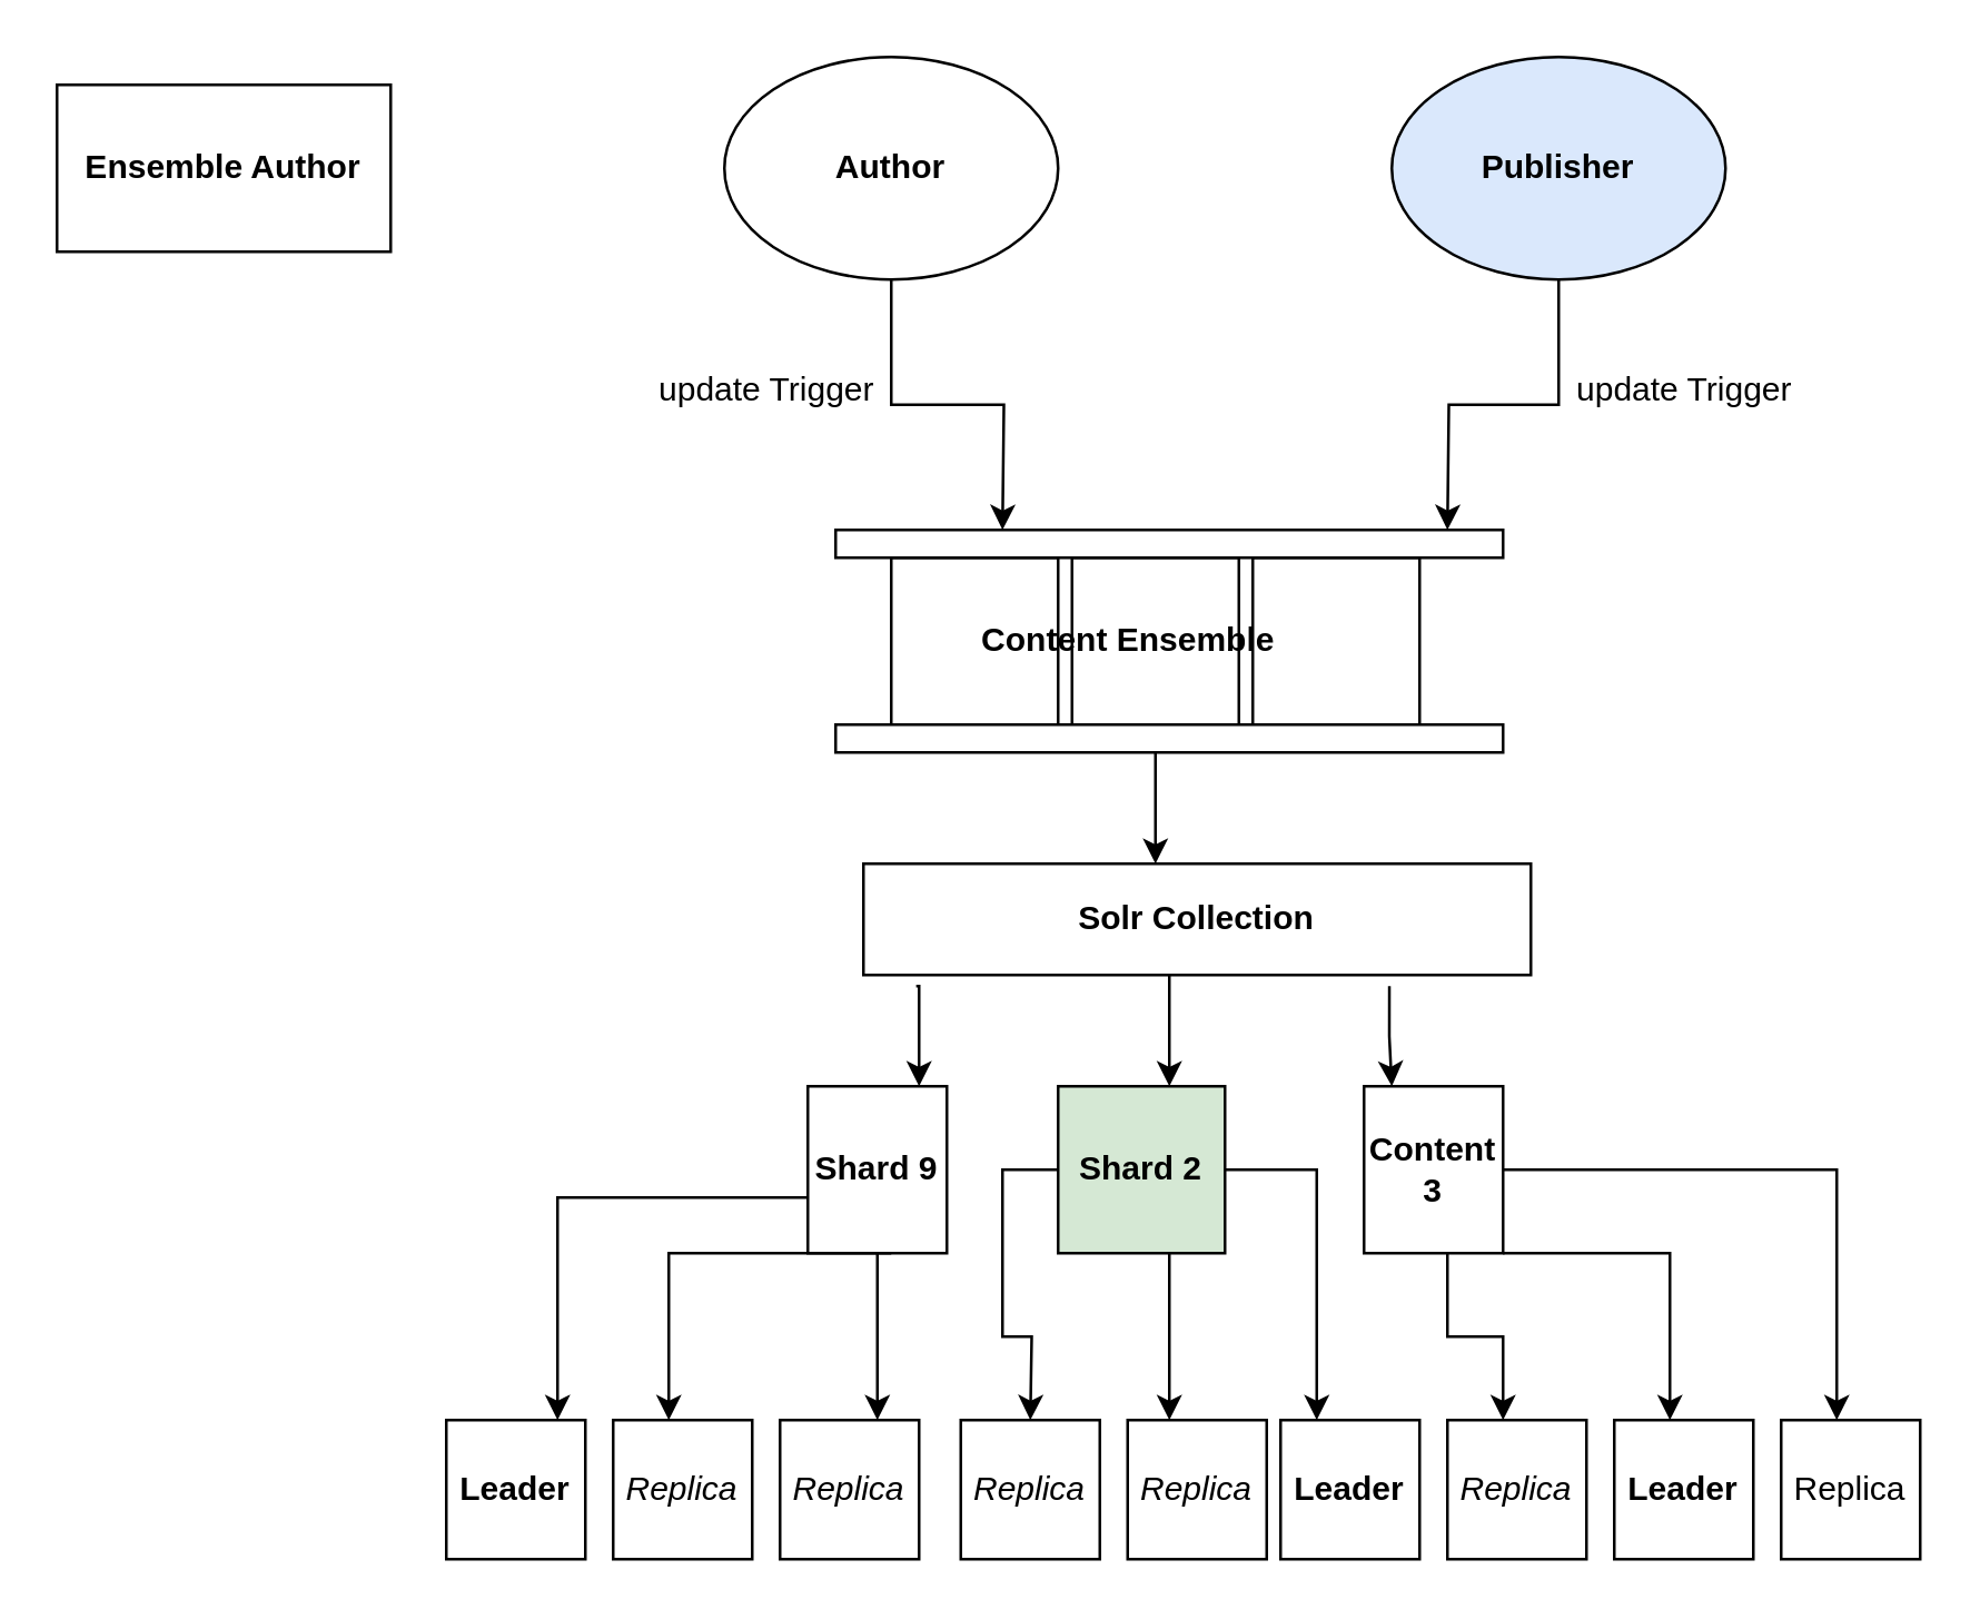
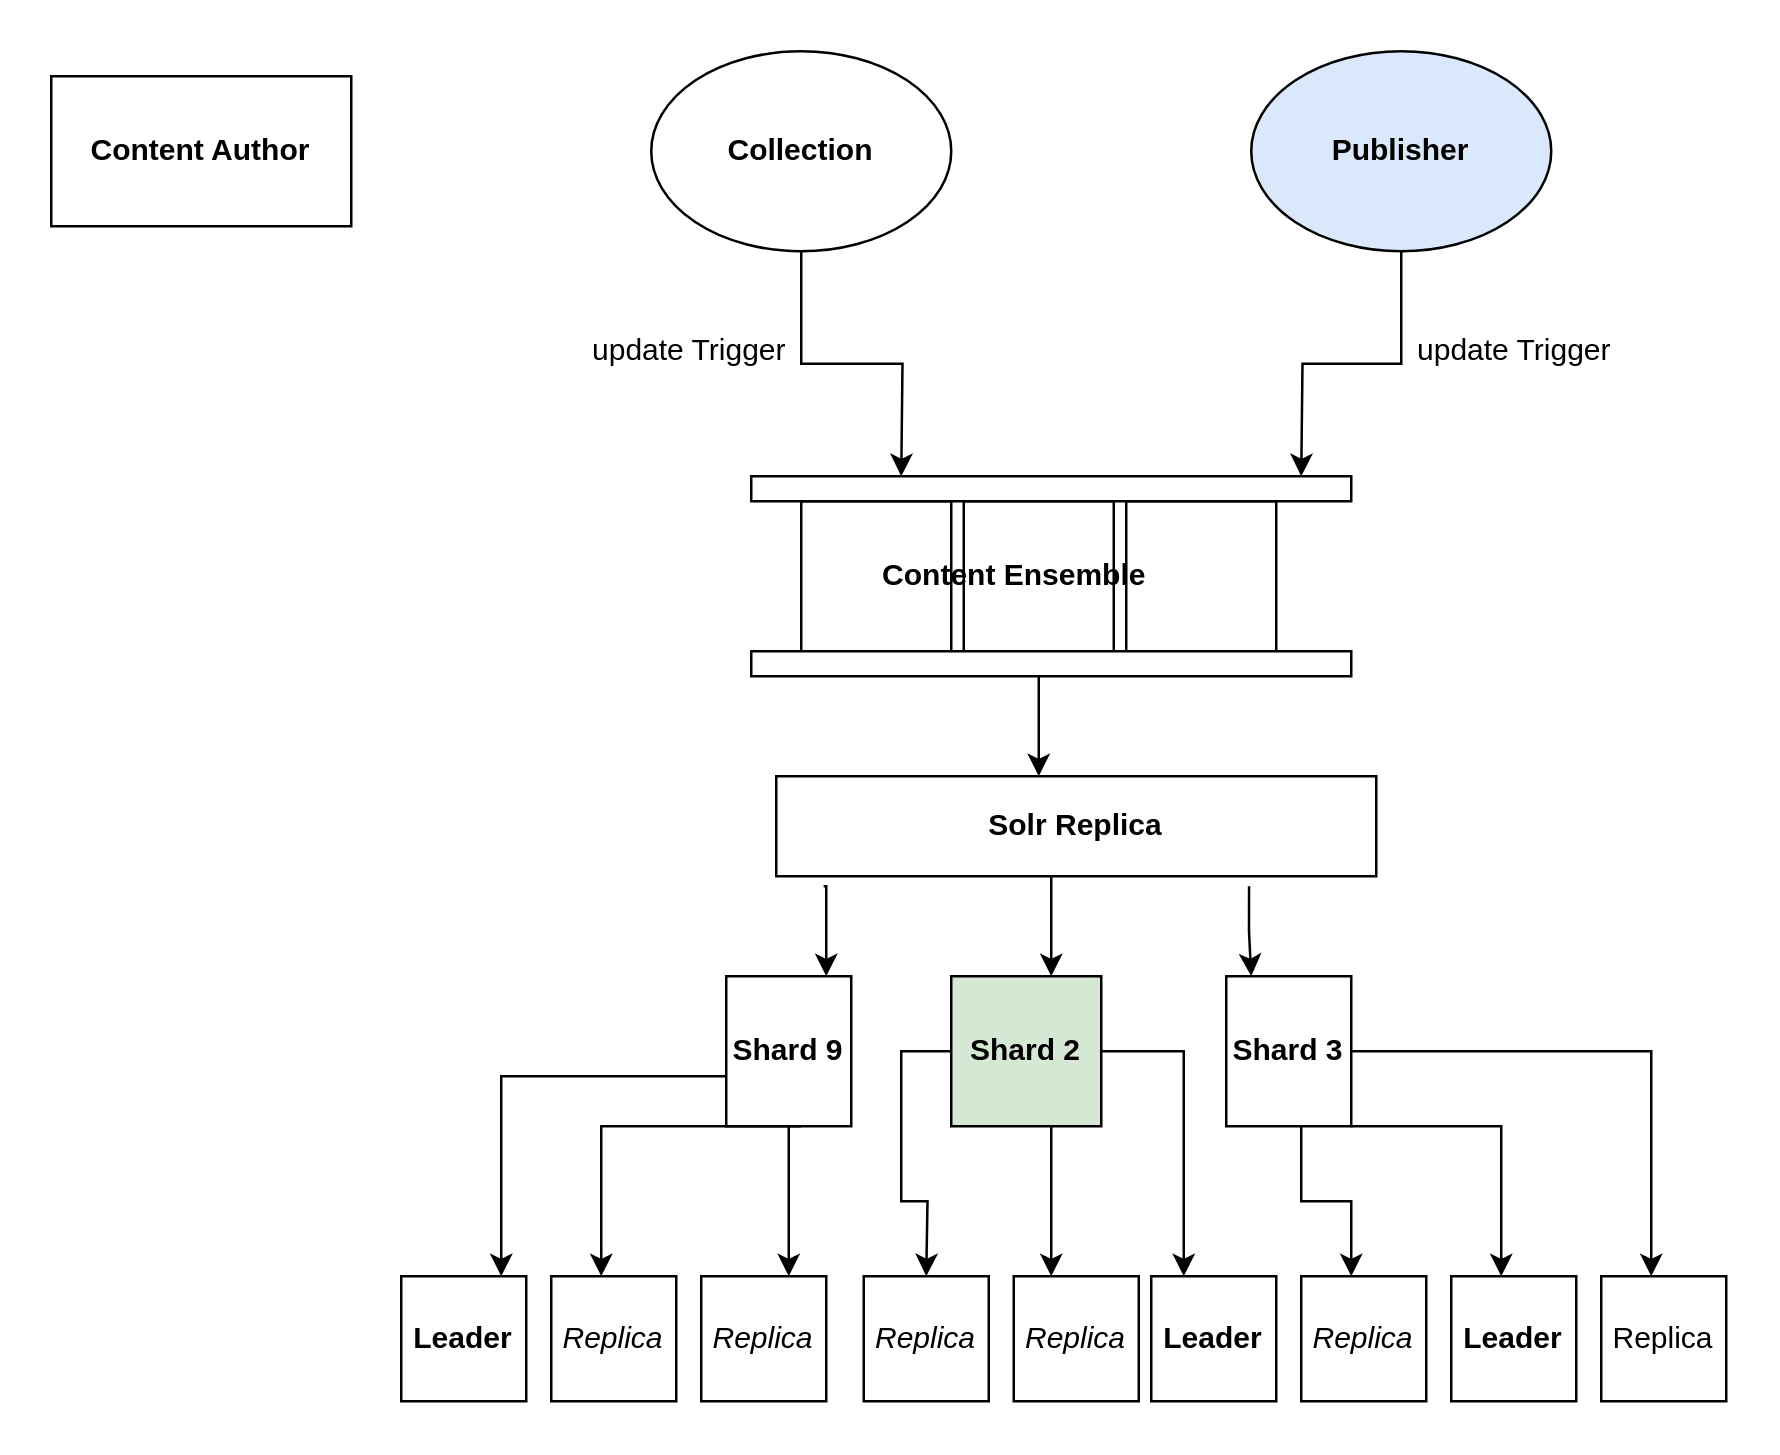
- <mxCell id="6" value="Ensemble Author" style="rounded=0;whiteSpace=wrap;html=1;fontStyle=1" parent="1" vertex="1"><mxGeometry x="20" y="30" width="120" height="60" as="geometry" /></mxCell>
+ <mxCell id="6" value="Content Author" style="rounded=0;whiteSpace=wrap;html=1;fontStyle=1" parent="1" vertex="1"><mxGeometry x="20" y="30" width="120" height="60" as="geometry" /></mxCell>
- <mxCell id="3" value="Author" style="ellipse;whiteSpace=wrap;html=1;fontStyle=1" parent="1" vertex="1"><mxGeometry x="260" y="20" width="120" height="80" as="geometry" /></mxCell>
+ <mxCell id="3" value="Collection" style="ellipse;whiteSpace=wrap;html=1;fontStyle=1" parent="1" vertex="1"><mxGeometry x="260" y="20" width="120" height="80" as="geometry" /></mxCell>
- <mxCell id="18" value="Solr Collection" style="rounded=0;whiteSpace=wrap;html=1;fontStyle=1" parent="1" vertex="1"><mxGeometry x="310" y="310" width="240" height="40" as="geometry" /></mxCell>
+ <mxCell id="18" value="Solr Replica" style="rounded=0;whiteSpace=wrap;html=1;fontStyle=1" parent="1" vertex="1"><mxGeometry x="310" y="310" width="240" height="40" as="geometry" /></mxCell>
- <mxCell id="30" value="Content 3" style="rounded=0;whiteSpace=wrap;html=1;fontStyle=1" parent="1" vertex="1"><mxGeometry x="490" y="390" width="50" height="60" as="geometry" /></mxCell>
+ <mxCell id="30" value="Shard 3" style="rounded=0;whiteSpace=wrap;html=1;fontStyle=1" parent="1" vertex="1"><mxGeometry x="490" y="390" width="50" height="60" as="geometry" /></mxCell>
